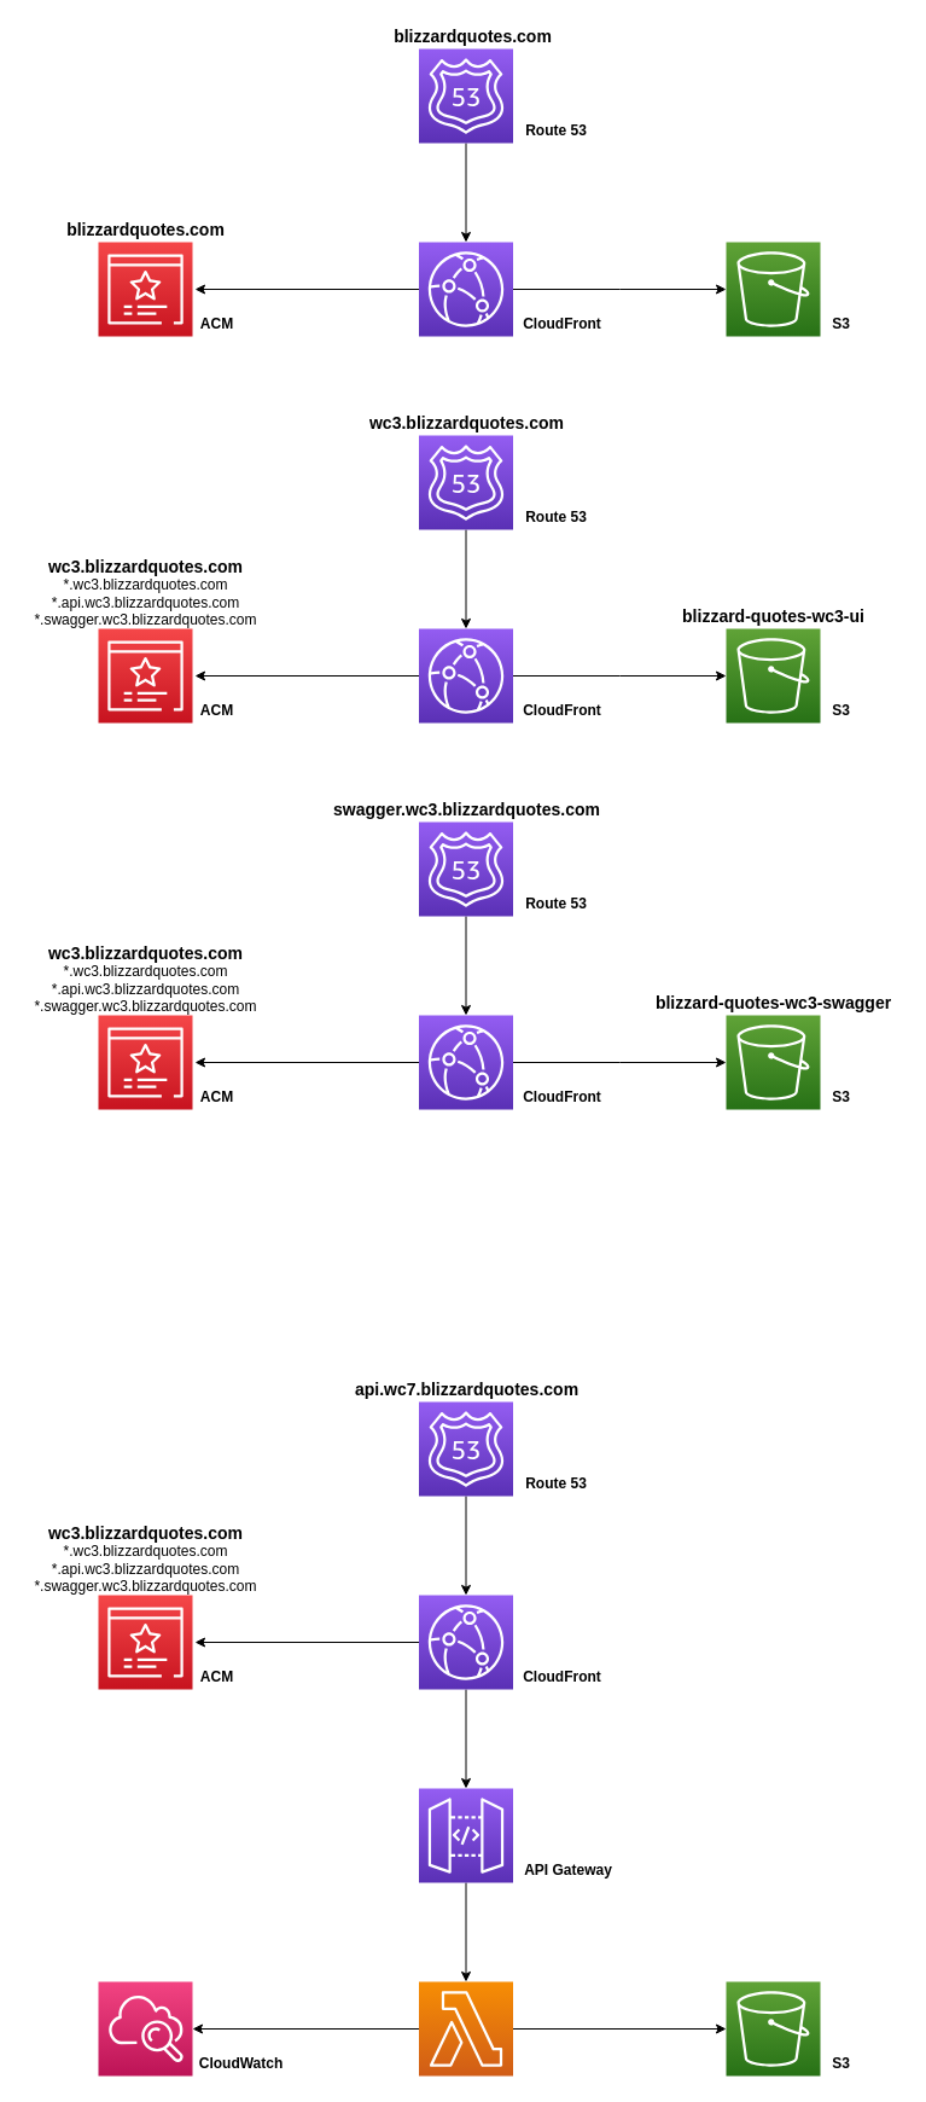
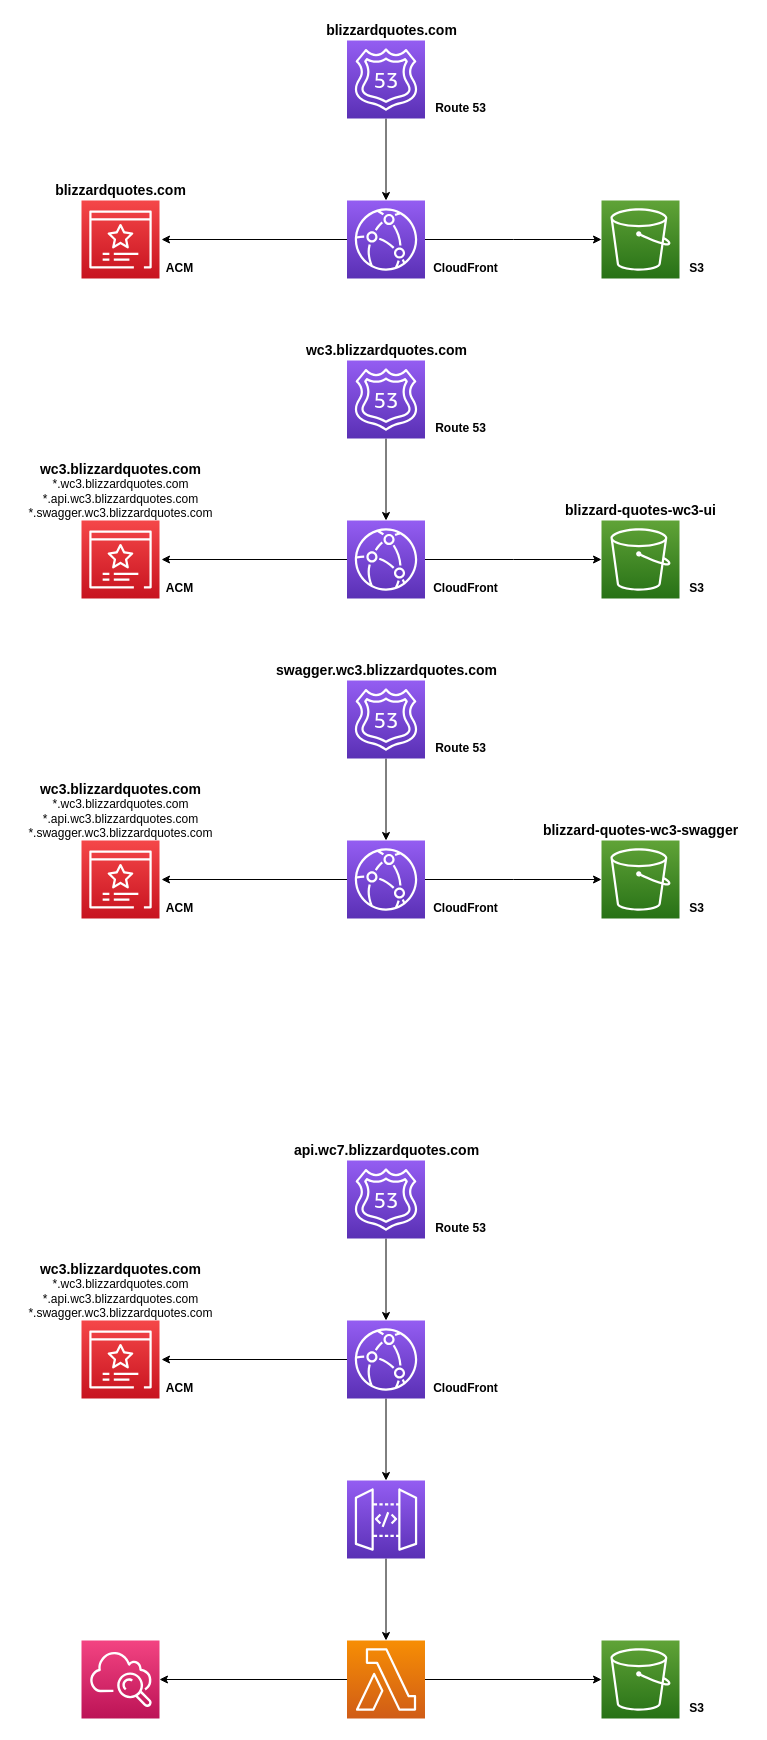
- <mxCell id="32" value="&lt;b&gt;API Gateway&lt;/b&gt;" style="text;html=1;align=center;verticalAlign=middle;resizable=0;points=[];;autosize=1;" parent="1" vertex="1"><mxGeometry x="424.5" y="1538" width="90" height="20" as="geometry" /></mxCell>
- <mxCell id="33" value="&lt;b&gt;CloudWatch&lt;/b&gt;" style="text;html=1;align=center;verticalAlign=middle;resizable=0;points=[];;autosize=1;" parent="1" vertex="1"><mxGeometry x="159" y="1698" width="80" height="20" as="geometry" /></mxCell>
